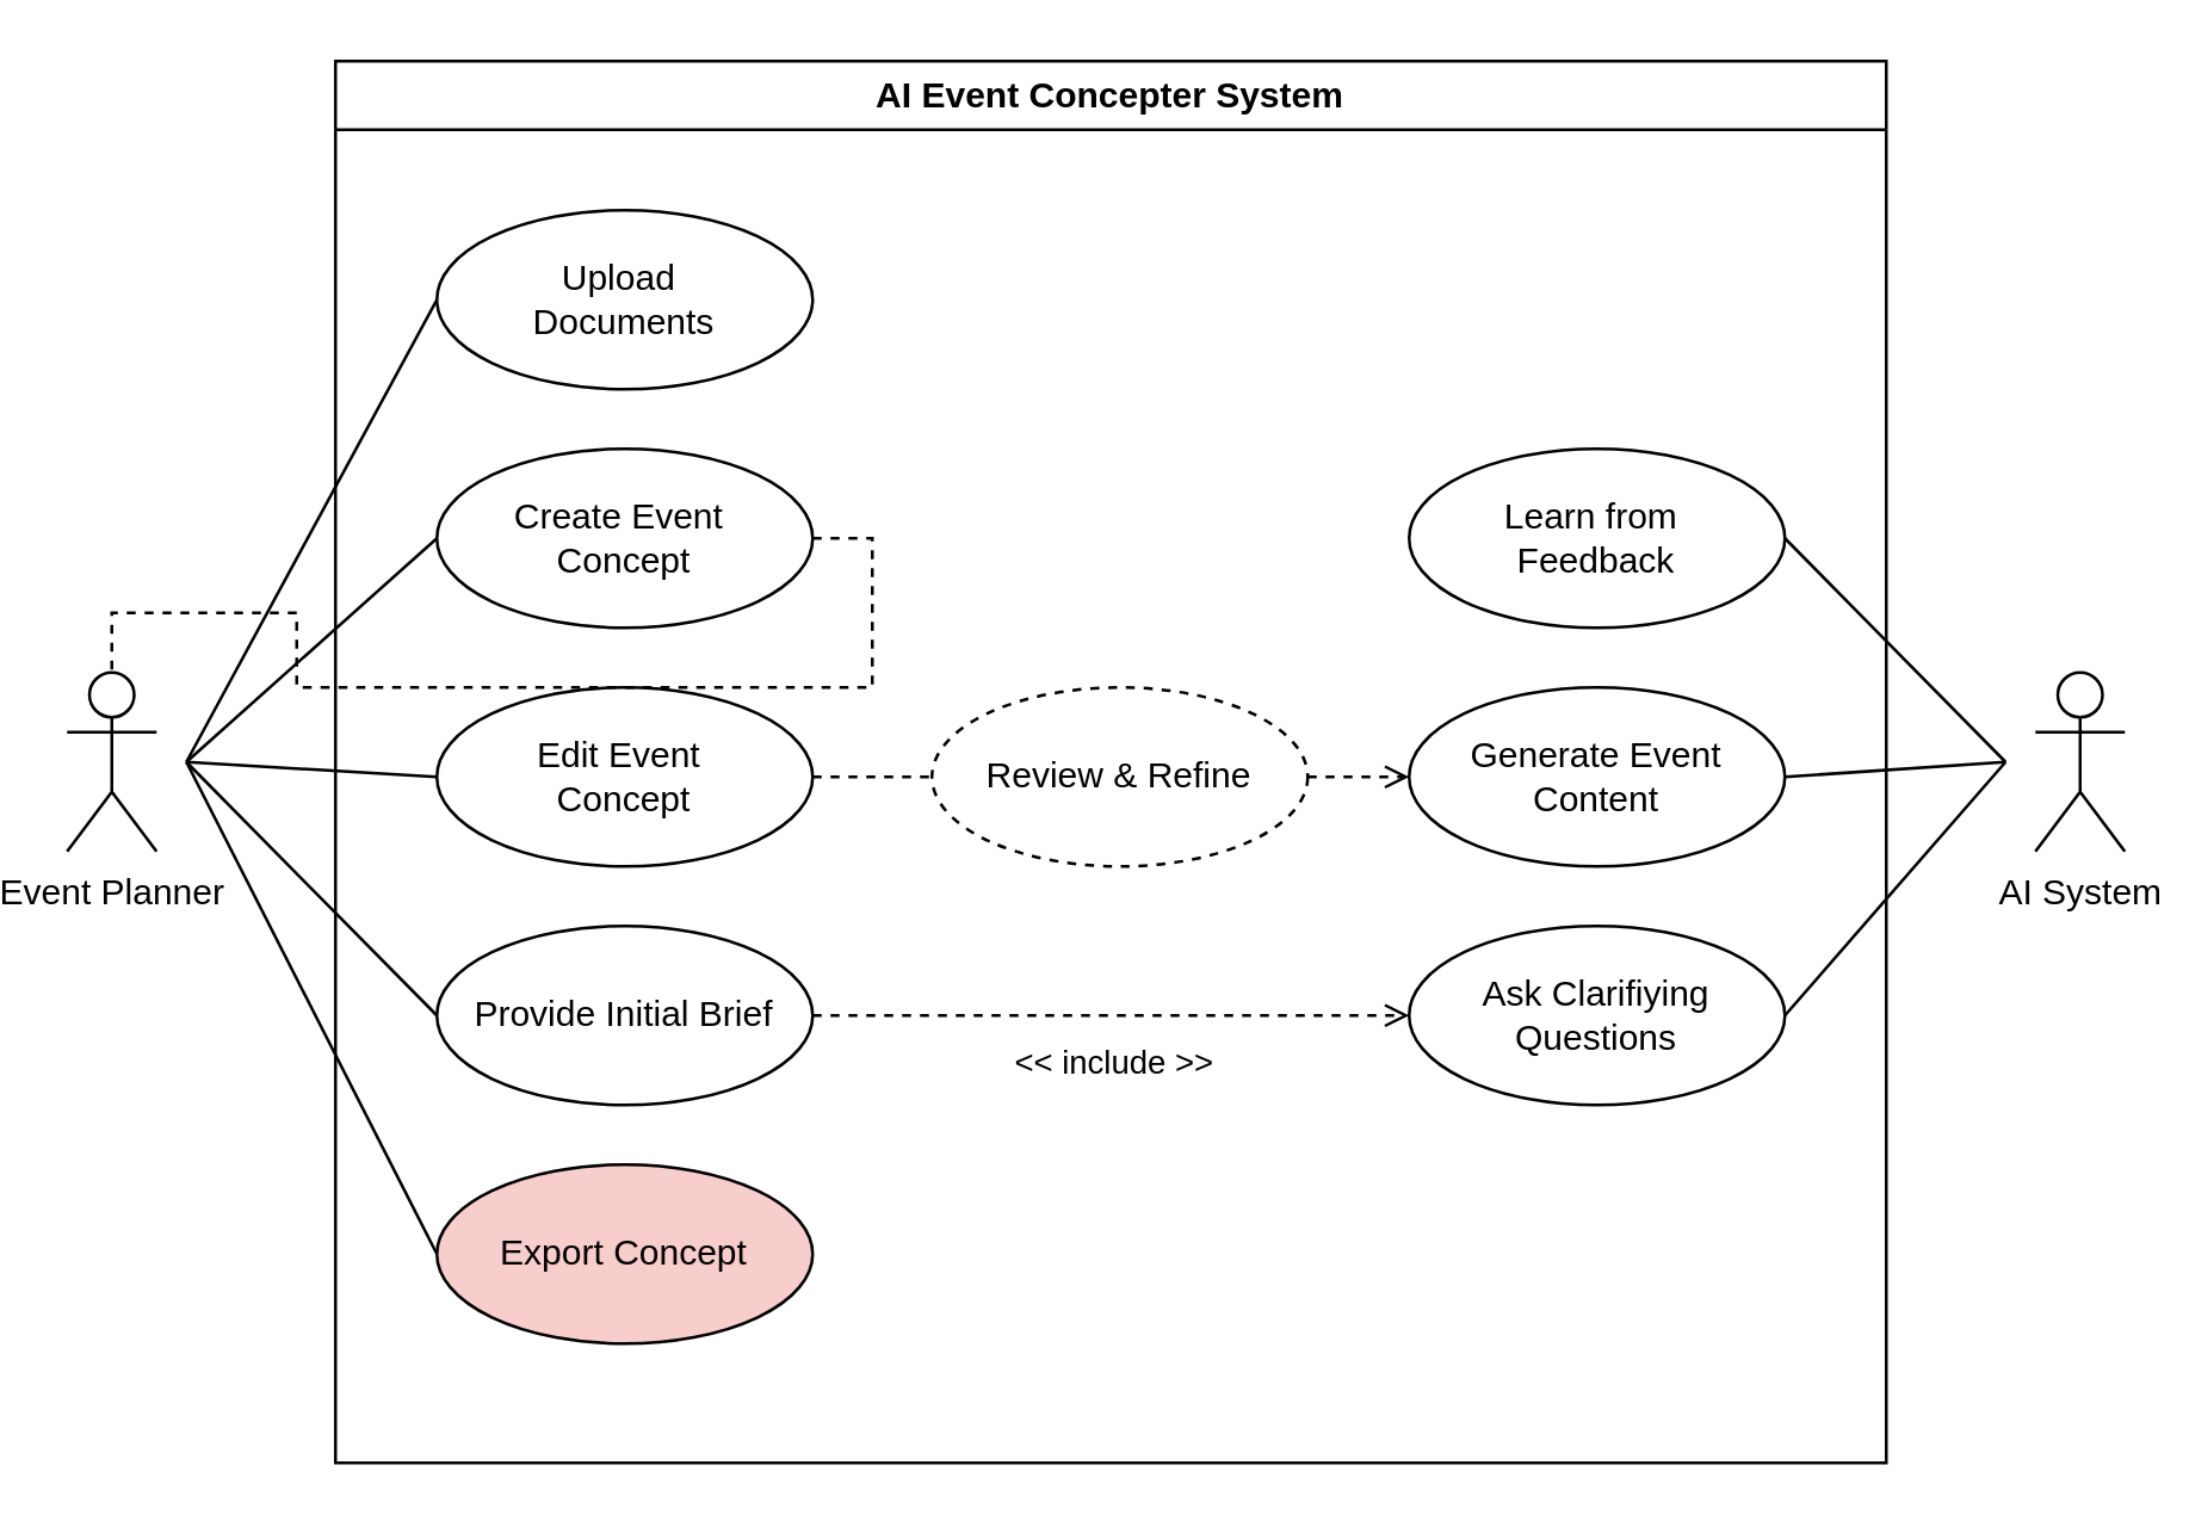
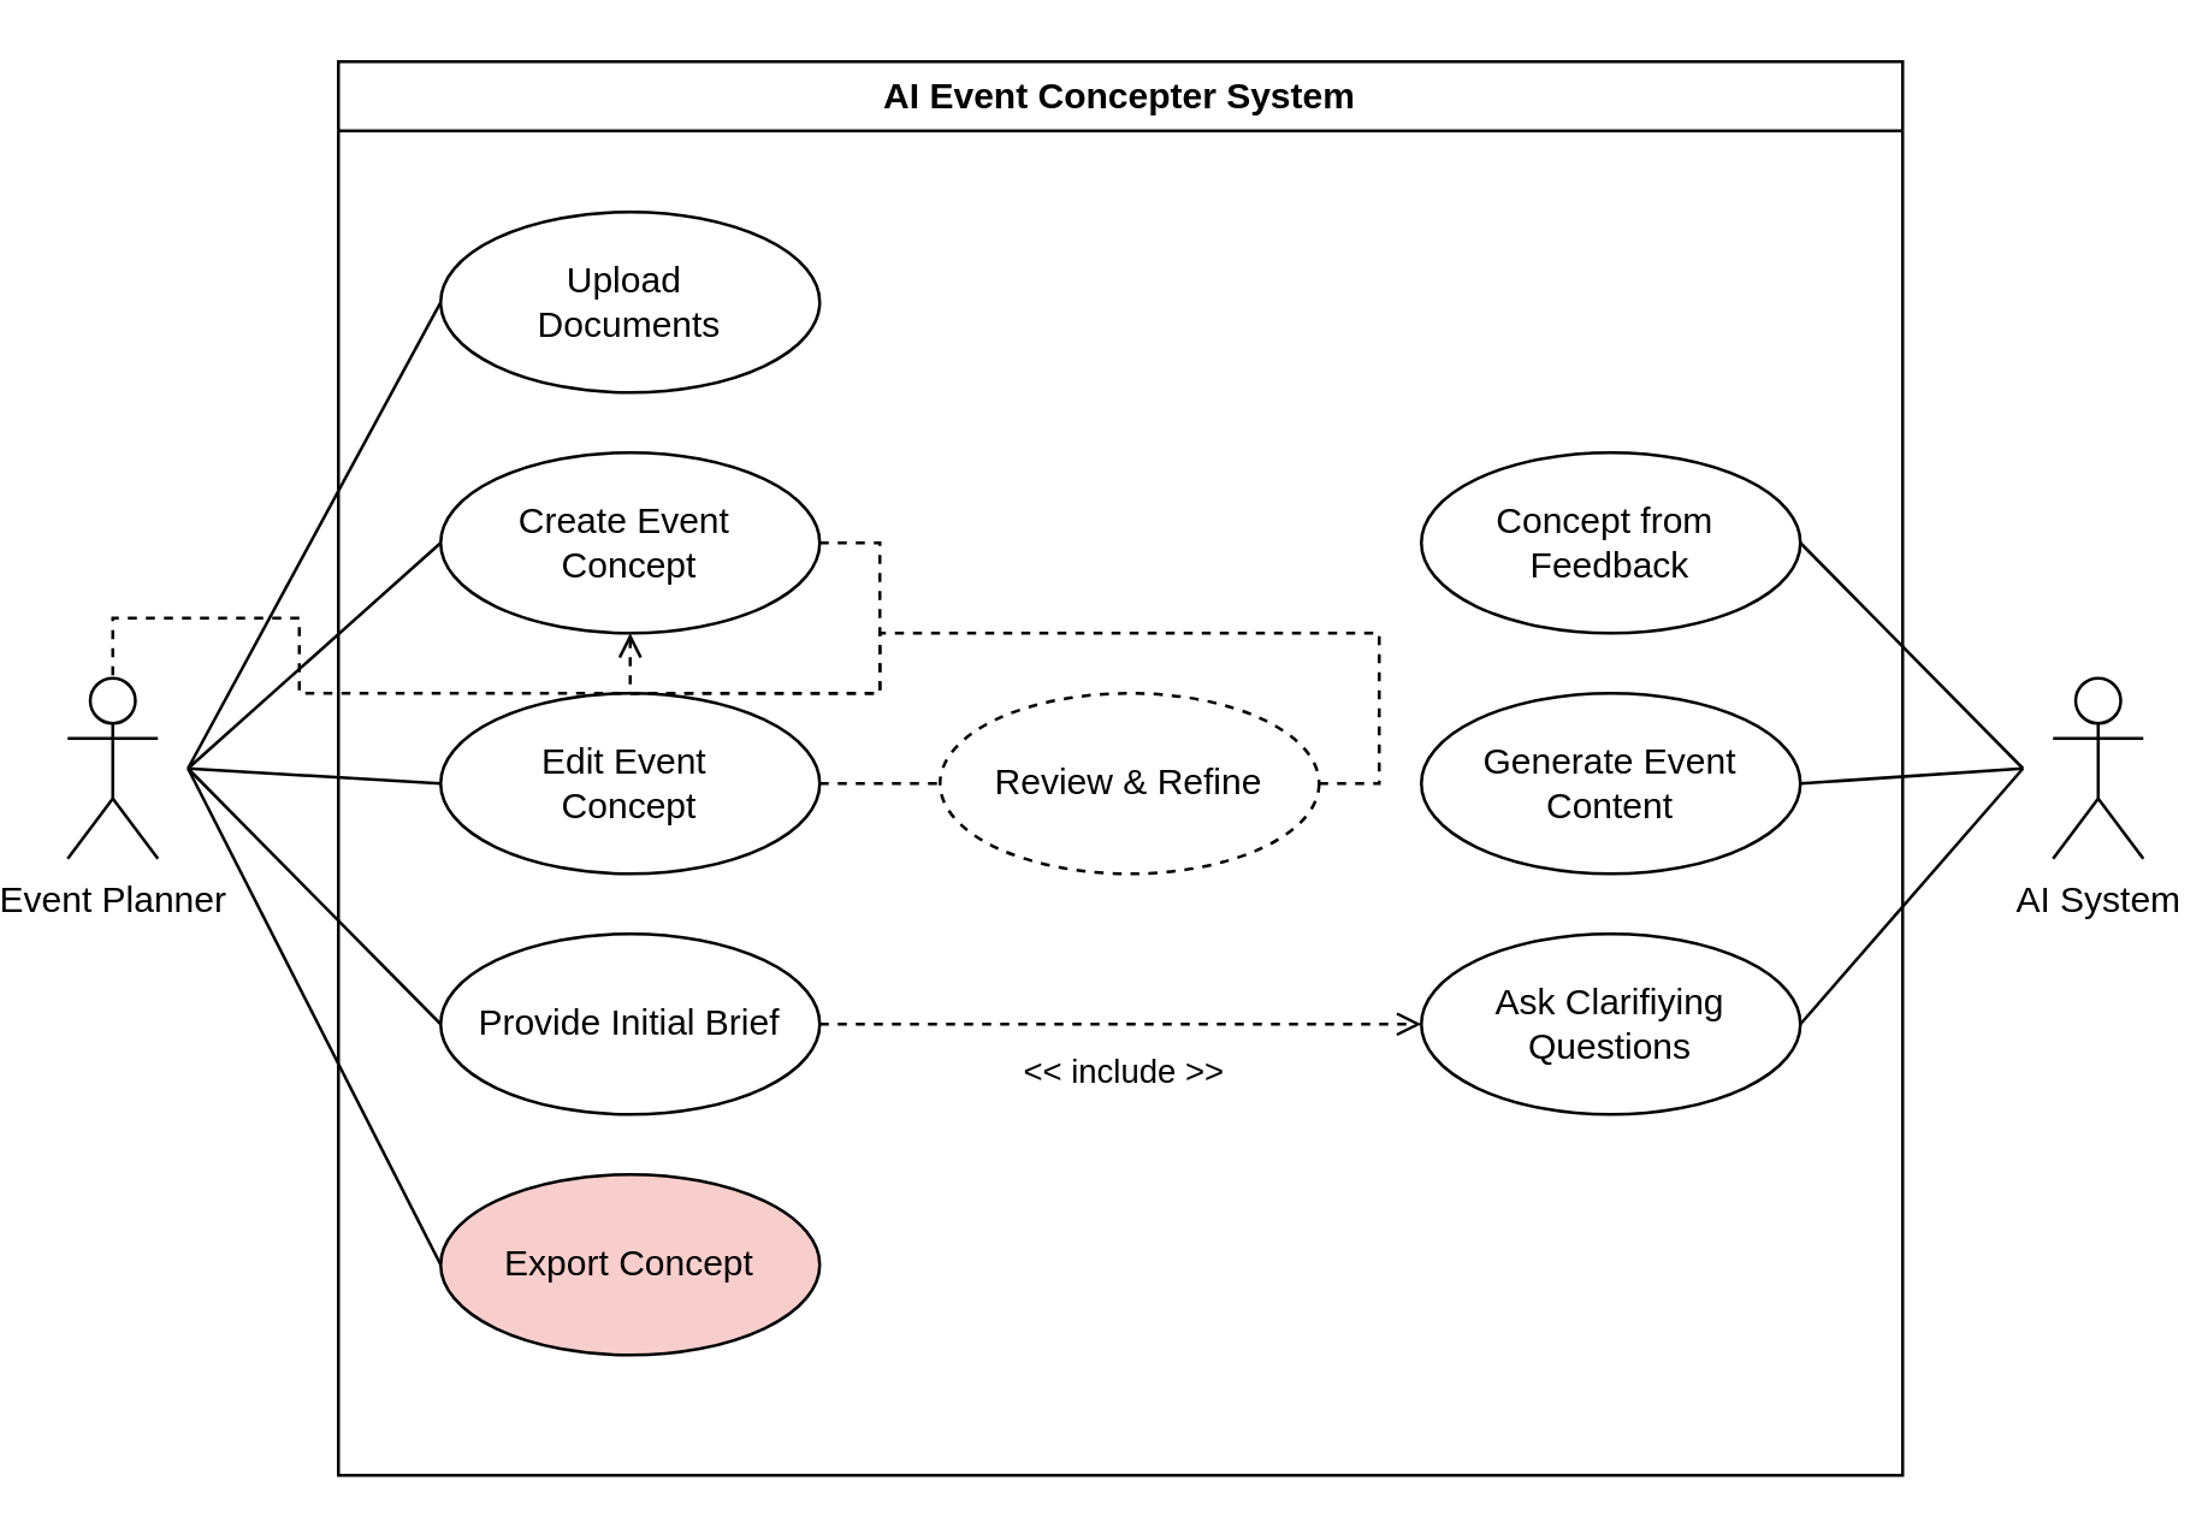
- <mxCell id="15" value="Learn from&amp;nbsp;&lt;div&gt;Feedback&lt;/div&gt;" style="ellipse;whiteSpace=wrap;html=1;" vertex="1" parent="3"><mxGeometry x="360" y="130" width="126" height="60" as="geometry" /></mxCell>
+ <mxCell id="15" value="Concept from&amp;nbsp;&lt;div&gt;Feedback&lt;/div&gt;" style="ellipse;whiteSpace=wrap;html=1;" vertex="1" parent="3"><mxGeometry x="360" y="130" width="126" height="60" as="geometry" /></mxCell>
- <mxCell id="13" style="edgeStyle=orthogonalEdgeStyle;rounded=0;orthogonalLoop=1;jettySize=auto;html=1;exitX=1;exitY=0.5;exitDx=0;exitDy=0;entryX=0;entryY=0.5;entryDx=0;entryDy=0;endArrow=open;endFill=0;dashed=1;" edge="1" parent="3" source="14" target="16"><mxGeometry relative="1" as="geometry" /></mxCell>
+ <mxCell id="13" style="edgeStyle=orthogonalEdgeStyle;rounded=0;orthogonalLoop=1;jettySize=auto;html=1;exitX=1;exitY=0.5;exitDx=0;exitDy=0;endArrow=open;endFill=0;dashed=1;" edge="1" parent="3" source="14" target="12"><mxGeometry relative="1" as="geometry" /></mxCell>
